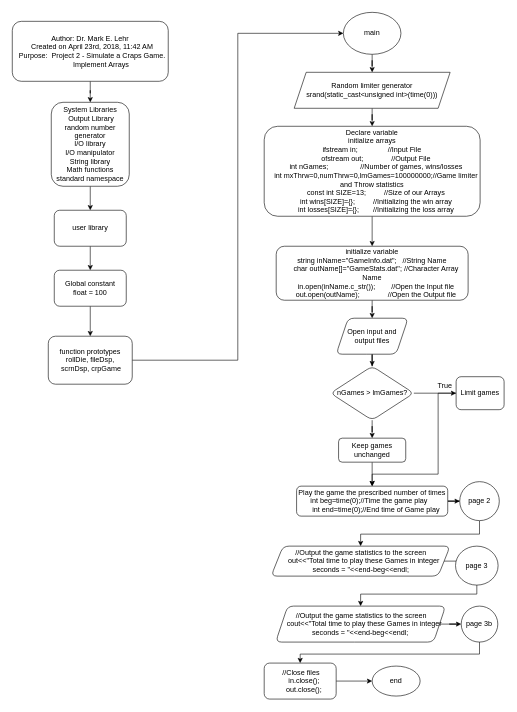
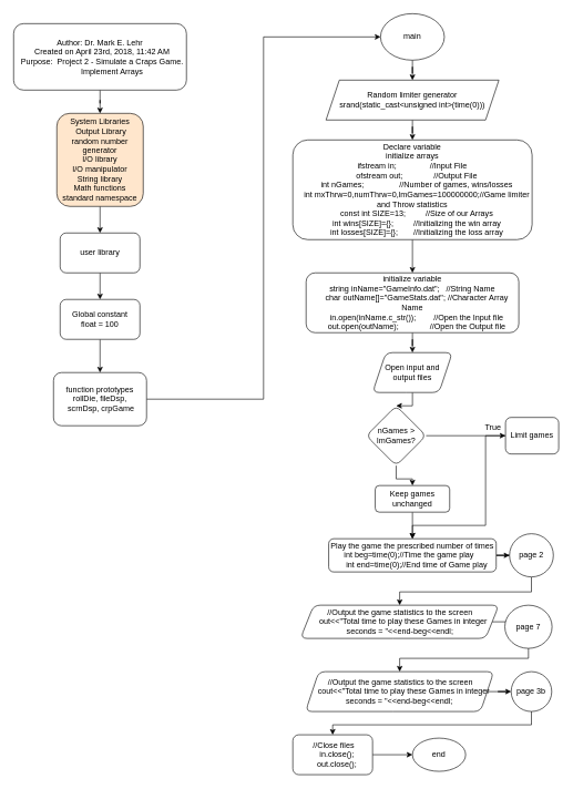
- <mxCell id="7" value="System Libraries&lt;div&gt;&lt;div&gt;&amp;nbsp;Output Library&lt;/div&gt;&lt;div&gt;random number generator&lt;/div&gt;&lt;div&gt;I/O library&lt;/div&gt;&lt;div&gt;I/O manipulator&lt;/div&gt;&lt;div&gt;String library&lt;/div&gt;&lt;div&gt;Math functions&lt;/div&gt;&lt;/div&gt;&lt;div&gt;standard namespace&lt;/div&gt;" style="rounded=1;whiteSpace=wrap;html=1;" vertex="1" parent="1"><mxGeometry x="85" y="170" width="130" height="140" as="geometry" /></mxCell>
+ <mxCell id="7" value="System Libraries&lt;div&gt;&lt;div&gt;&amp;nbsp;Output Library&lt;/div&gt;&lt;div&gt;random number generator&lt;/div&gt;&lt;div&gt;I/O library&lt;/div&gt;&lt;div&gt;I/O manipulator&lt;/div&gt;&lt;div&gt;String library&lt;/div&gt;&lt;div&gt;Math functions&lt;/div&gt;&lt;/div&gt;&lt;div&gt;standard namespace&lt;/div&gt;" style="rounded=1;whiteSpace=wrap;html=1;fillColor=#ffe6cc;" vertex="1" parent="1"><mxGeometry x="85" y="170" width="130" height="140" as="geometry" /></mxCell>
- <mxCell id="24" value="nGames &amp;gt; lmGames?" style="rhombus;whiteSpace=wrap;html=1;rounded=1;" vertex="1" parent="1"><mxGeometry x="550.5" y="610" width="139" height="90" as="geometry" /></mxCell>
+ <mxCell id="24" value="nGames &amp;gt; lmGames?" style="rhombus;whiteSpace=wrap;html=1;rounded=1;" vertex="1" parent="1"><mxGeometry x="550.5" y="610" width="90" height="90" as="geometry" /></mxCell>
- <mxCell id="42" value="page 3" style="ellipse;whiteSpace=wrap;html=1;rounded=1;" vertex="1" parent="1"><mxGeometry x="759" y="910" width="71" height="65" as="geometry" /></mxCell>
+ <mxCell id="42" value="page 7" style="ellipse;whiteSpace=wrap;html=1;rounded=1;" vertex="1" parent="1"><mxGeometry x="759" y="910" width="71" height="65" as="geometry" /></mxCell>
